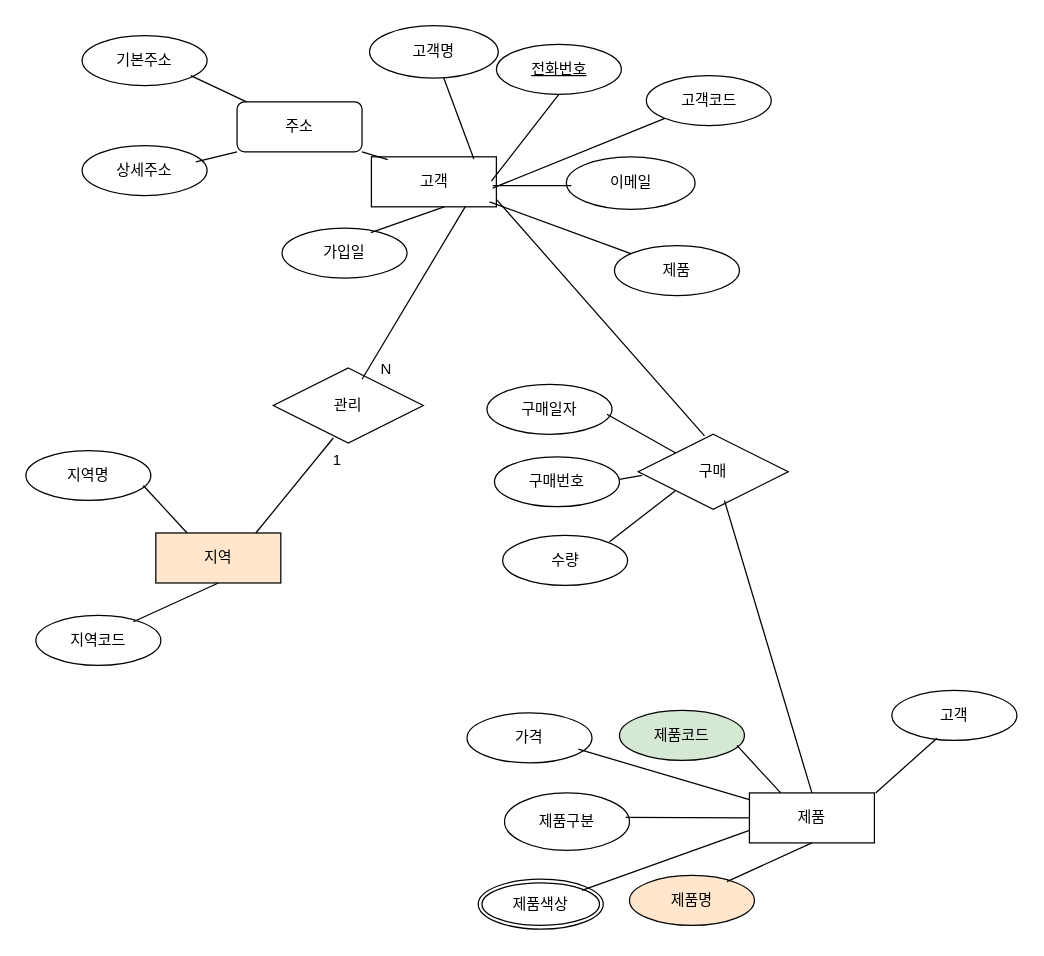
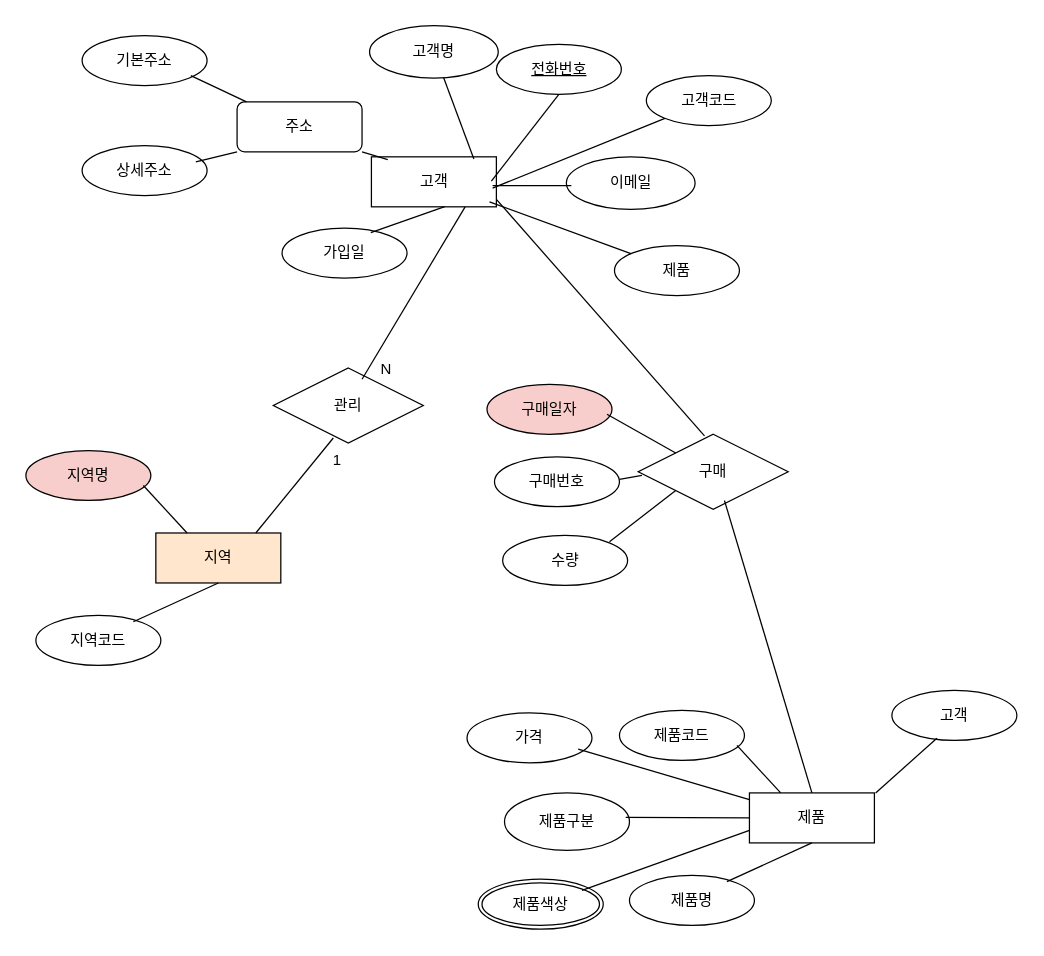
- <mxCell id="47" value="구매일자" style="ellipse;whiteSpace=wrap;html=1;align=center;" vertex="1" parent="1"><mxGeometry x="389" y="307" width="100" height="40" as="geometry" /></mxCell>
+ <mxCell id="47" value="구매일자" style="ellipse;whiteSpace=wrap;html=1;align=center;fillColor=#f8cecc;" vertex="1" parent="1"><mxGeometry x="389" y="307" width="100" height="40" as="geometry" /></mxCell>
- <mxCell id="20" value="지역명" style="ellipse;whiteSpace=wrap;html=1;align=center;" vertex="1" parent="1"><mxGeometry x="20" y="360" width="100" height="40" as="geometry" /></mxCell>
+ <mxCell id="20" value="지역명" style="ellipse;whiteSpace=wrap;html=1;align=center;fillColor=#f8cecc;" vertex="1" parent="1"><mxGeometry x="20" y="360" width="100" height="40" as="geometry" /></mxCell>
- <mxCell id="25" value="제품코드" style="ellipse;whiteSpace=wrap;html=1;align=center;fillColor=#d5e8d4;" vertex="1" parent="1"><mxGeometry x="495" y="568" width="100" height="40" as="geometry" /></mxCell>
+ <mxCell id="25" value="제품코드" style="ellipse;whiteSpace=wrap;html=1;align=center;" vertex="1" parent="1"><mxGeometry x="495" y="568" width="100" height="40" as="geometry" /></mxCell>
- <mxCell id="26" value="제품명" style="ellipse;whiteSpace=wrap;html=1;align=center;fillColor=#ffe6cc;" vertex="1" parent="1"><mxGeometry x="503" y="700" width="100" height="40" as="geometry" /></mxCell>
+ <mxCell id="26" value="제품명" style="ellipse;whiteSpace=wrap;html=1;align=center;" vertex="1" parent="1"><mxGeometry x="503" y="700" width="100" height="40" as="geometry" /></mxCell>
